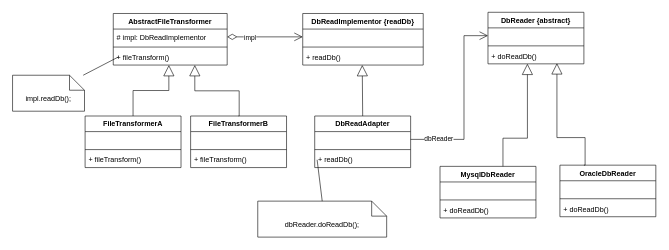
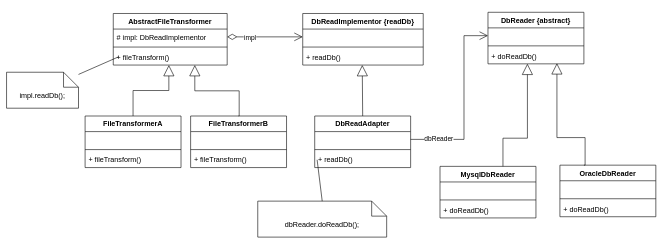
- <mxCell id="22" value="impl.readDb();" style="shape=note2;boundedLbl=1;whiteSpace=wrap;html=1;size=25;verticalAlign=top;align=center;" vertex="1" parent="1"><mxGeometry x="20" y="125" width="120" height="60" as="geometry" /></mxCell>
+ <mxCell id="22" value="impl.readDb();" style="shape=note2;boundedLbl=1;whiteSpace=wrap;html=1;size=25;verticalAlign=top;align=center;" vertex="1" parent="1"><mxGeometry x="10" y="120" width="120" height="60" as="geometry" /></mxCell>
